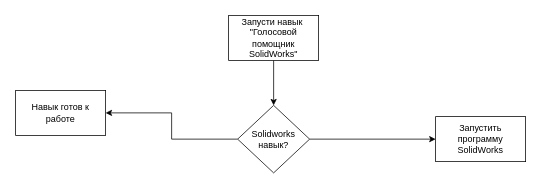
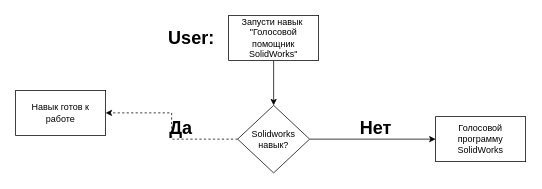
+ <mxCell id="4" value="User:" style="text;strokeColor=none;fillColor=none;html=1;fontSize=24;fontStyle=1;verticalAlign=middle;align=center;" vertex="1" parent="1"><mxGeometry x="204" y="30" width="100" height="40" as="geometry" /></mxCell>
+ <mxCell id="10" value="Да" style="text;strokeColor=none;fillColor=none;html=1;fontSize=24;fontStyle=1;verticalAlign=middle;align=center;" vertex="1" parent="1"><mxGeometry x="190" y="150" width="100" height="40" as="geometry" /></mxCell>
+ <mxCell id="11" value="Нет" style="text;strokeColor=none;fillColor=none;html=1;fontSize=24;fontStyle=1;verticalAlign=middle;align=center;" vertex="1" parent="1"><mxGeometry x="450" y="150" width="100" height="40" as="geometry" /></mxCell>
- <mxCell id="5" value="" style="edgeStyle=orthogonalEdgeStyle;rounded=0;orthogonalLoop=1;jettySize=auto;html=1;" edge="1" parent="1" source="7" target="8"><mxGeometry relative="1" as="geometry" /></mxCell>
+ <mxCell id="5" value="" style="edgeStyle=orthogonalEdgeStyle;rounded=0;orthogonalLoop=1;jettySize=auto;html=1;dashed=1;" edge="1" parent="1" source="7" target="8"><mxGeometry relative="1" as="geometry" /></mxCell>
- <mxCell id="9" value="Запустить программу SolidWorks" style="whiteSpace=wrap;html=1;" vertex="1" parent="1"><mxGeometry x="580" y="155" width="120" height="60" as="geometry" /></mxCell>
+ <mxCell id="9" value="Голосовой программу SolidWorks" style="whiteSpace=wrap;html=1;" vertex="1" parent="1"><mxGeometry x="580" y="155" width="120" height="60" as="geometry" /></mxCell>
